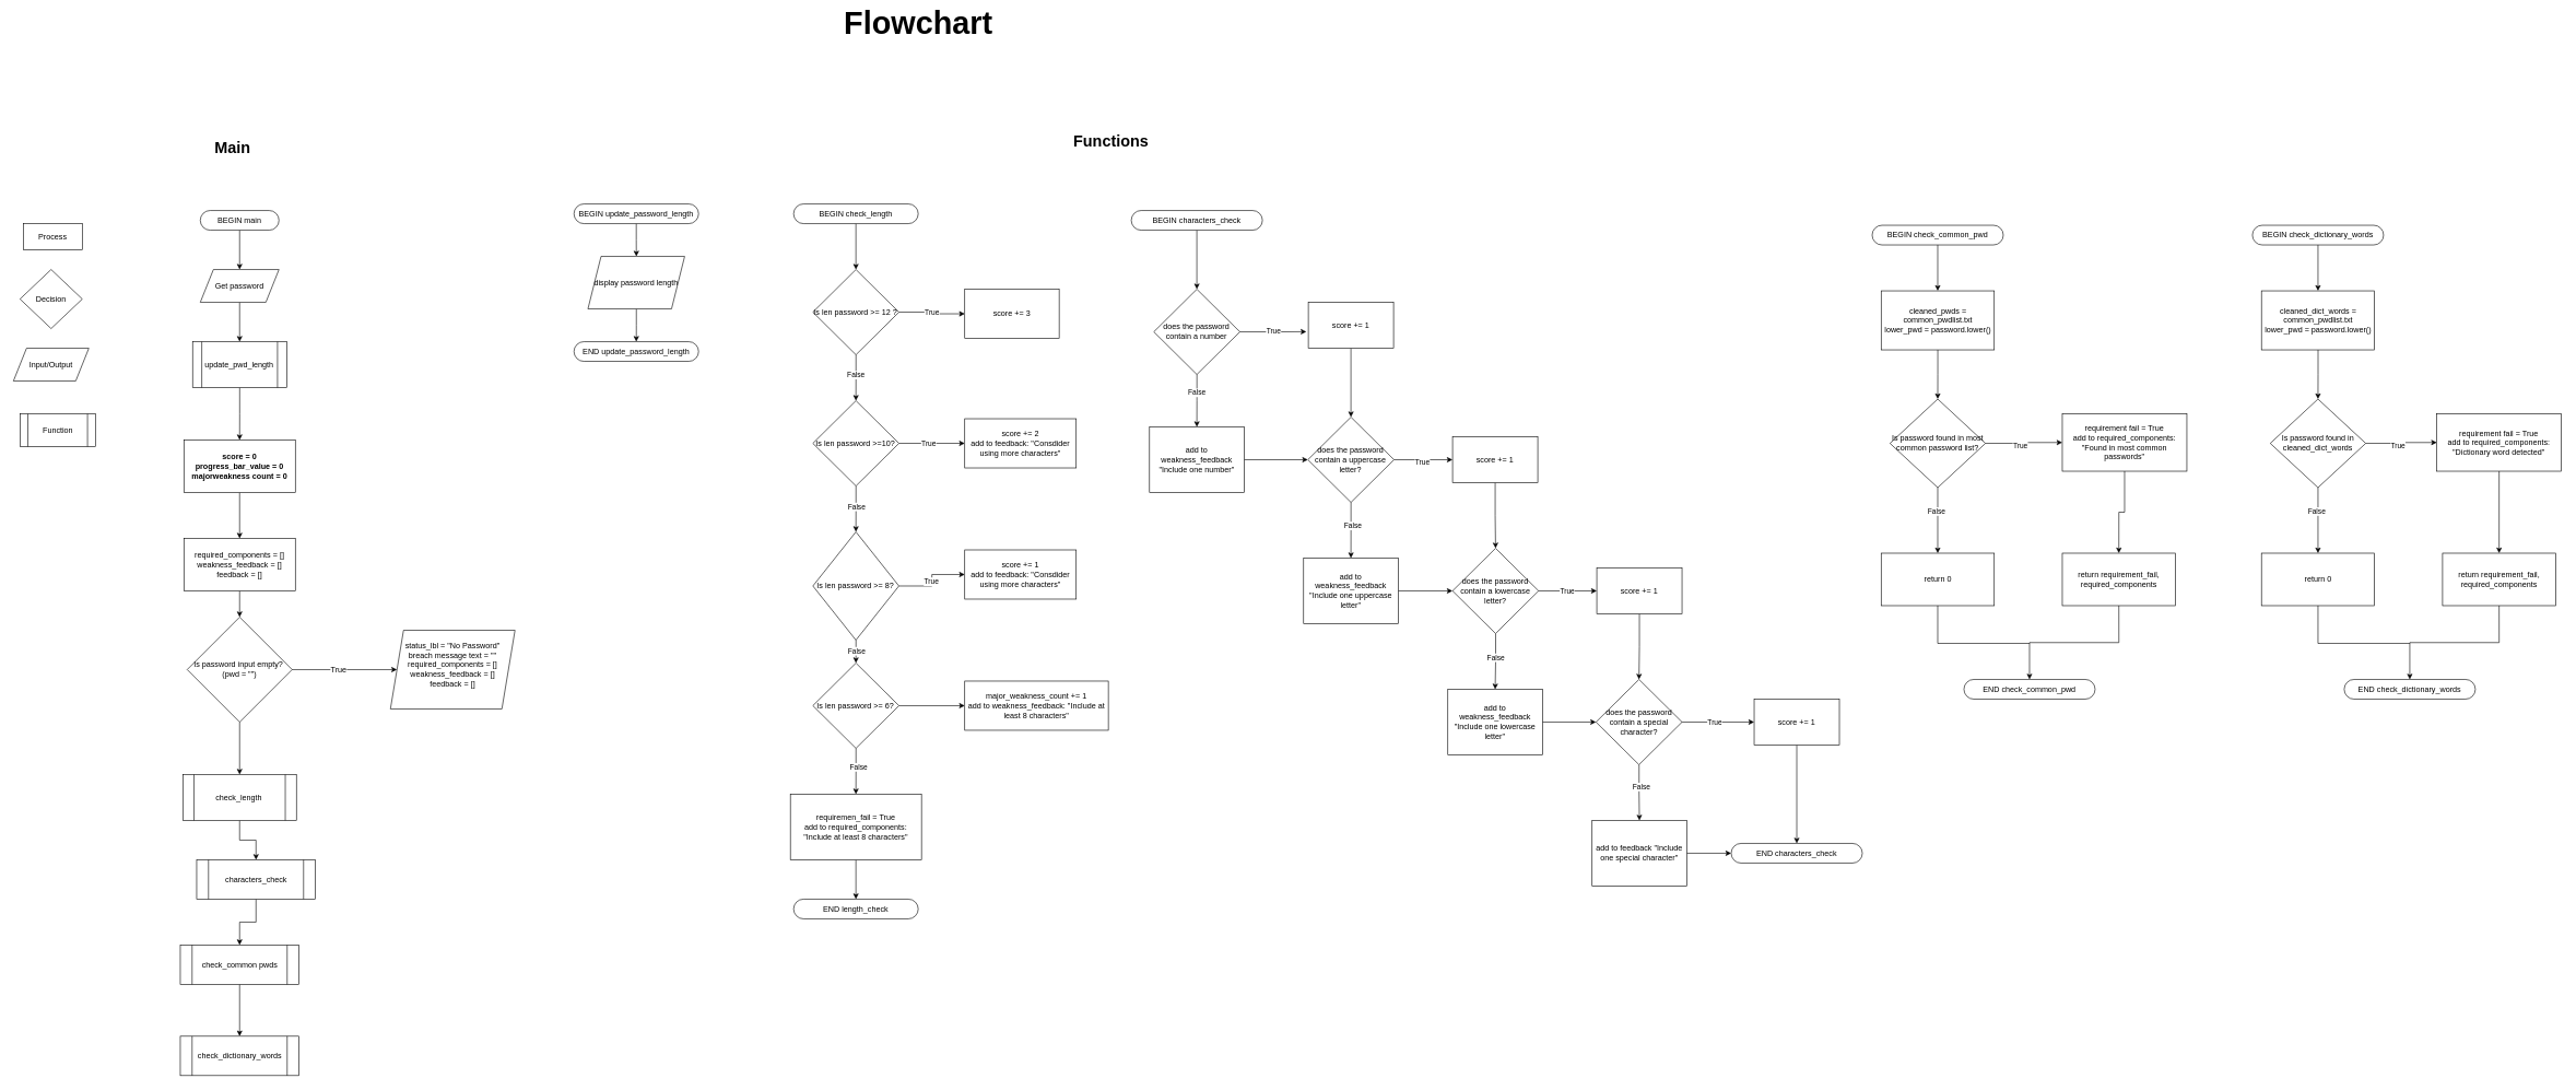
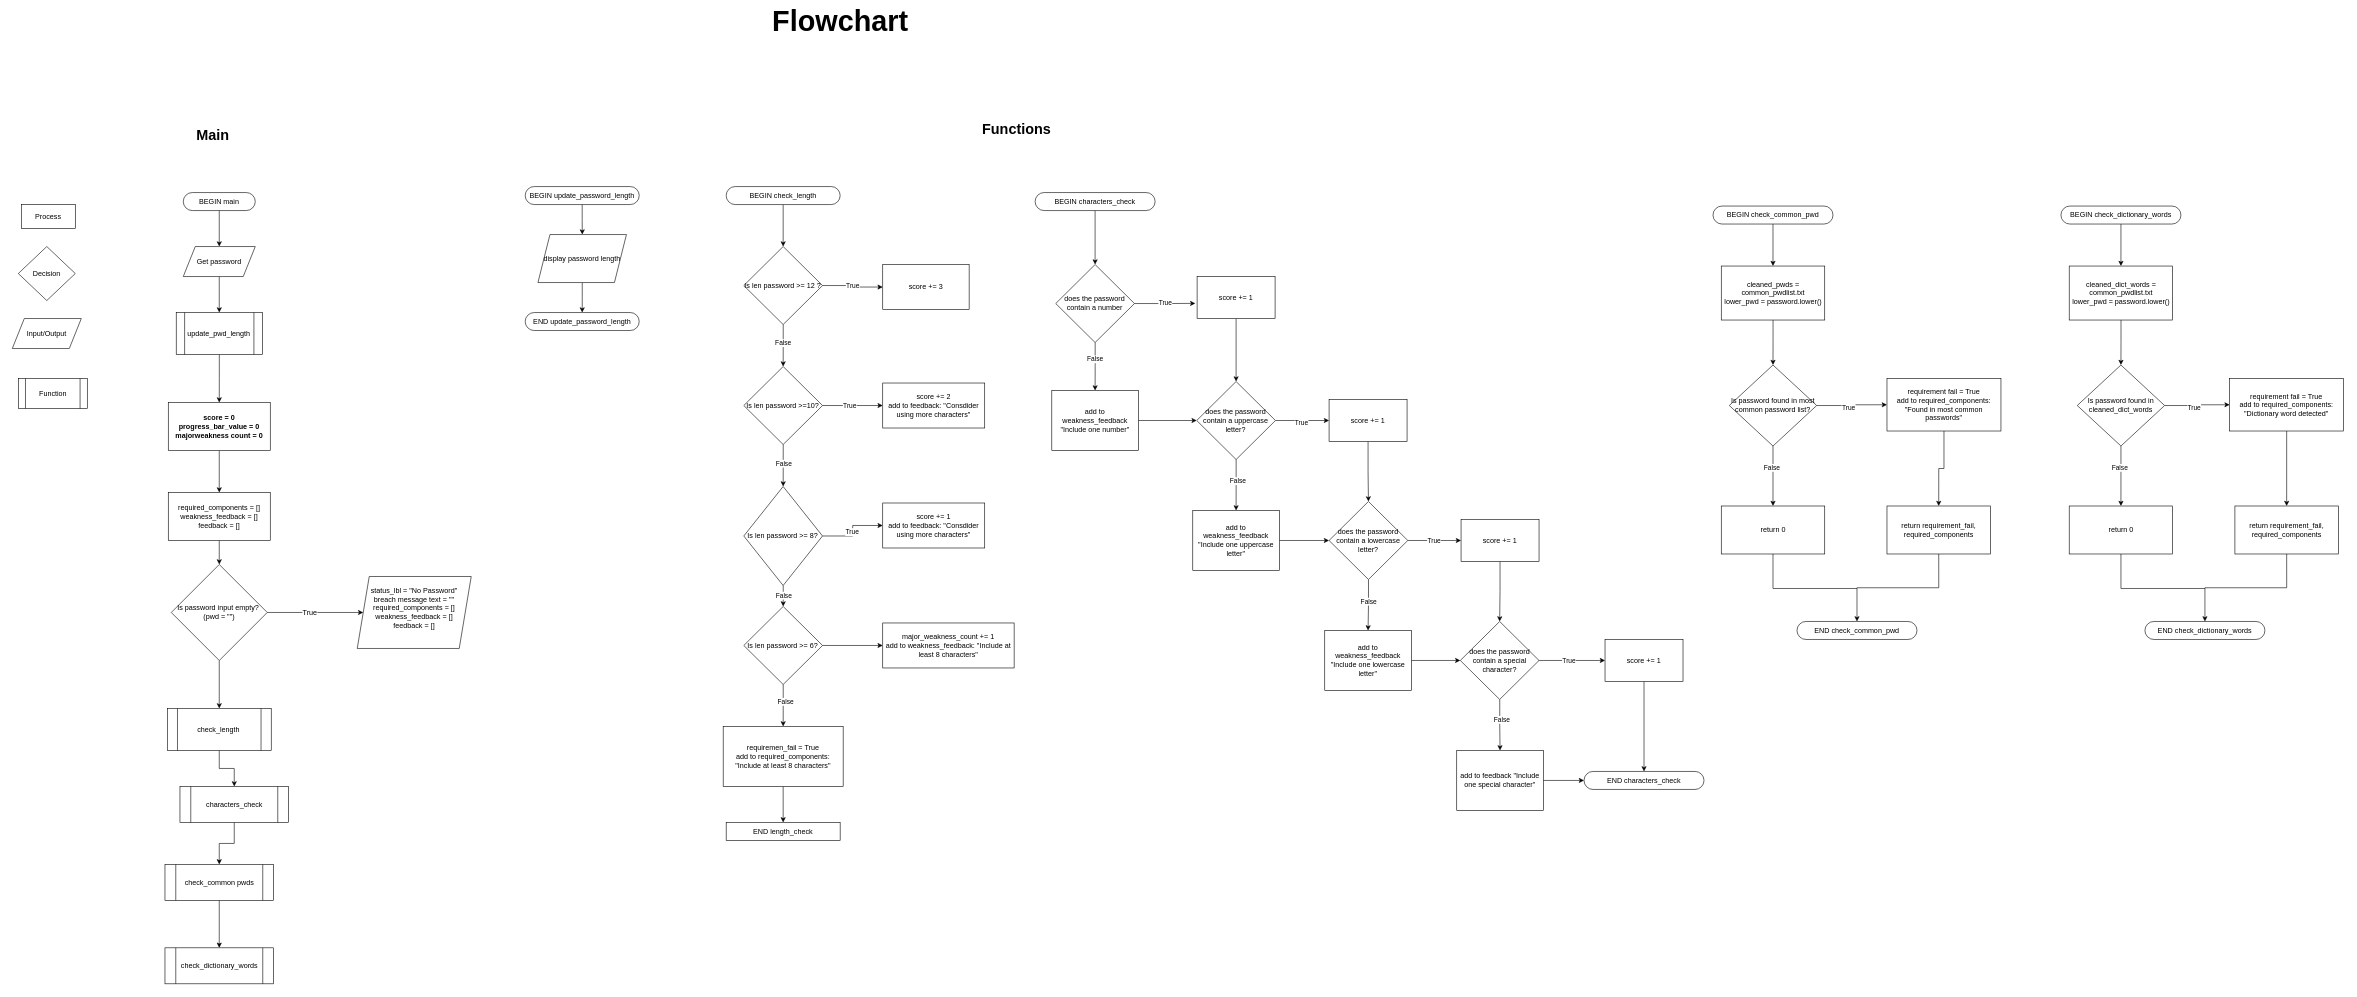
- <mxCell id="21" value="END length_check" style="rounded=1;whiteSpace=wrap;html=1;arcSize=50;" parent="1" vertex="1"><mxGeometry x="1209.99" y="1370" width="190" height="30" as="geometry" /></mxCell>
+ <mxCell id="21" value="END length_check" style="whiteSpace=wrap;html=1;arcSize=50;rounded=0;" parent="1" vertex="1"><mxGeometry x="1209.99" y="1370" width="190" height="30" as="geometry" /></mxCell>
